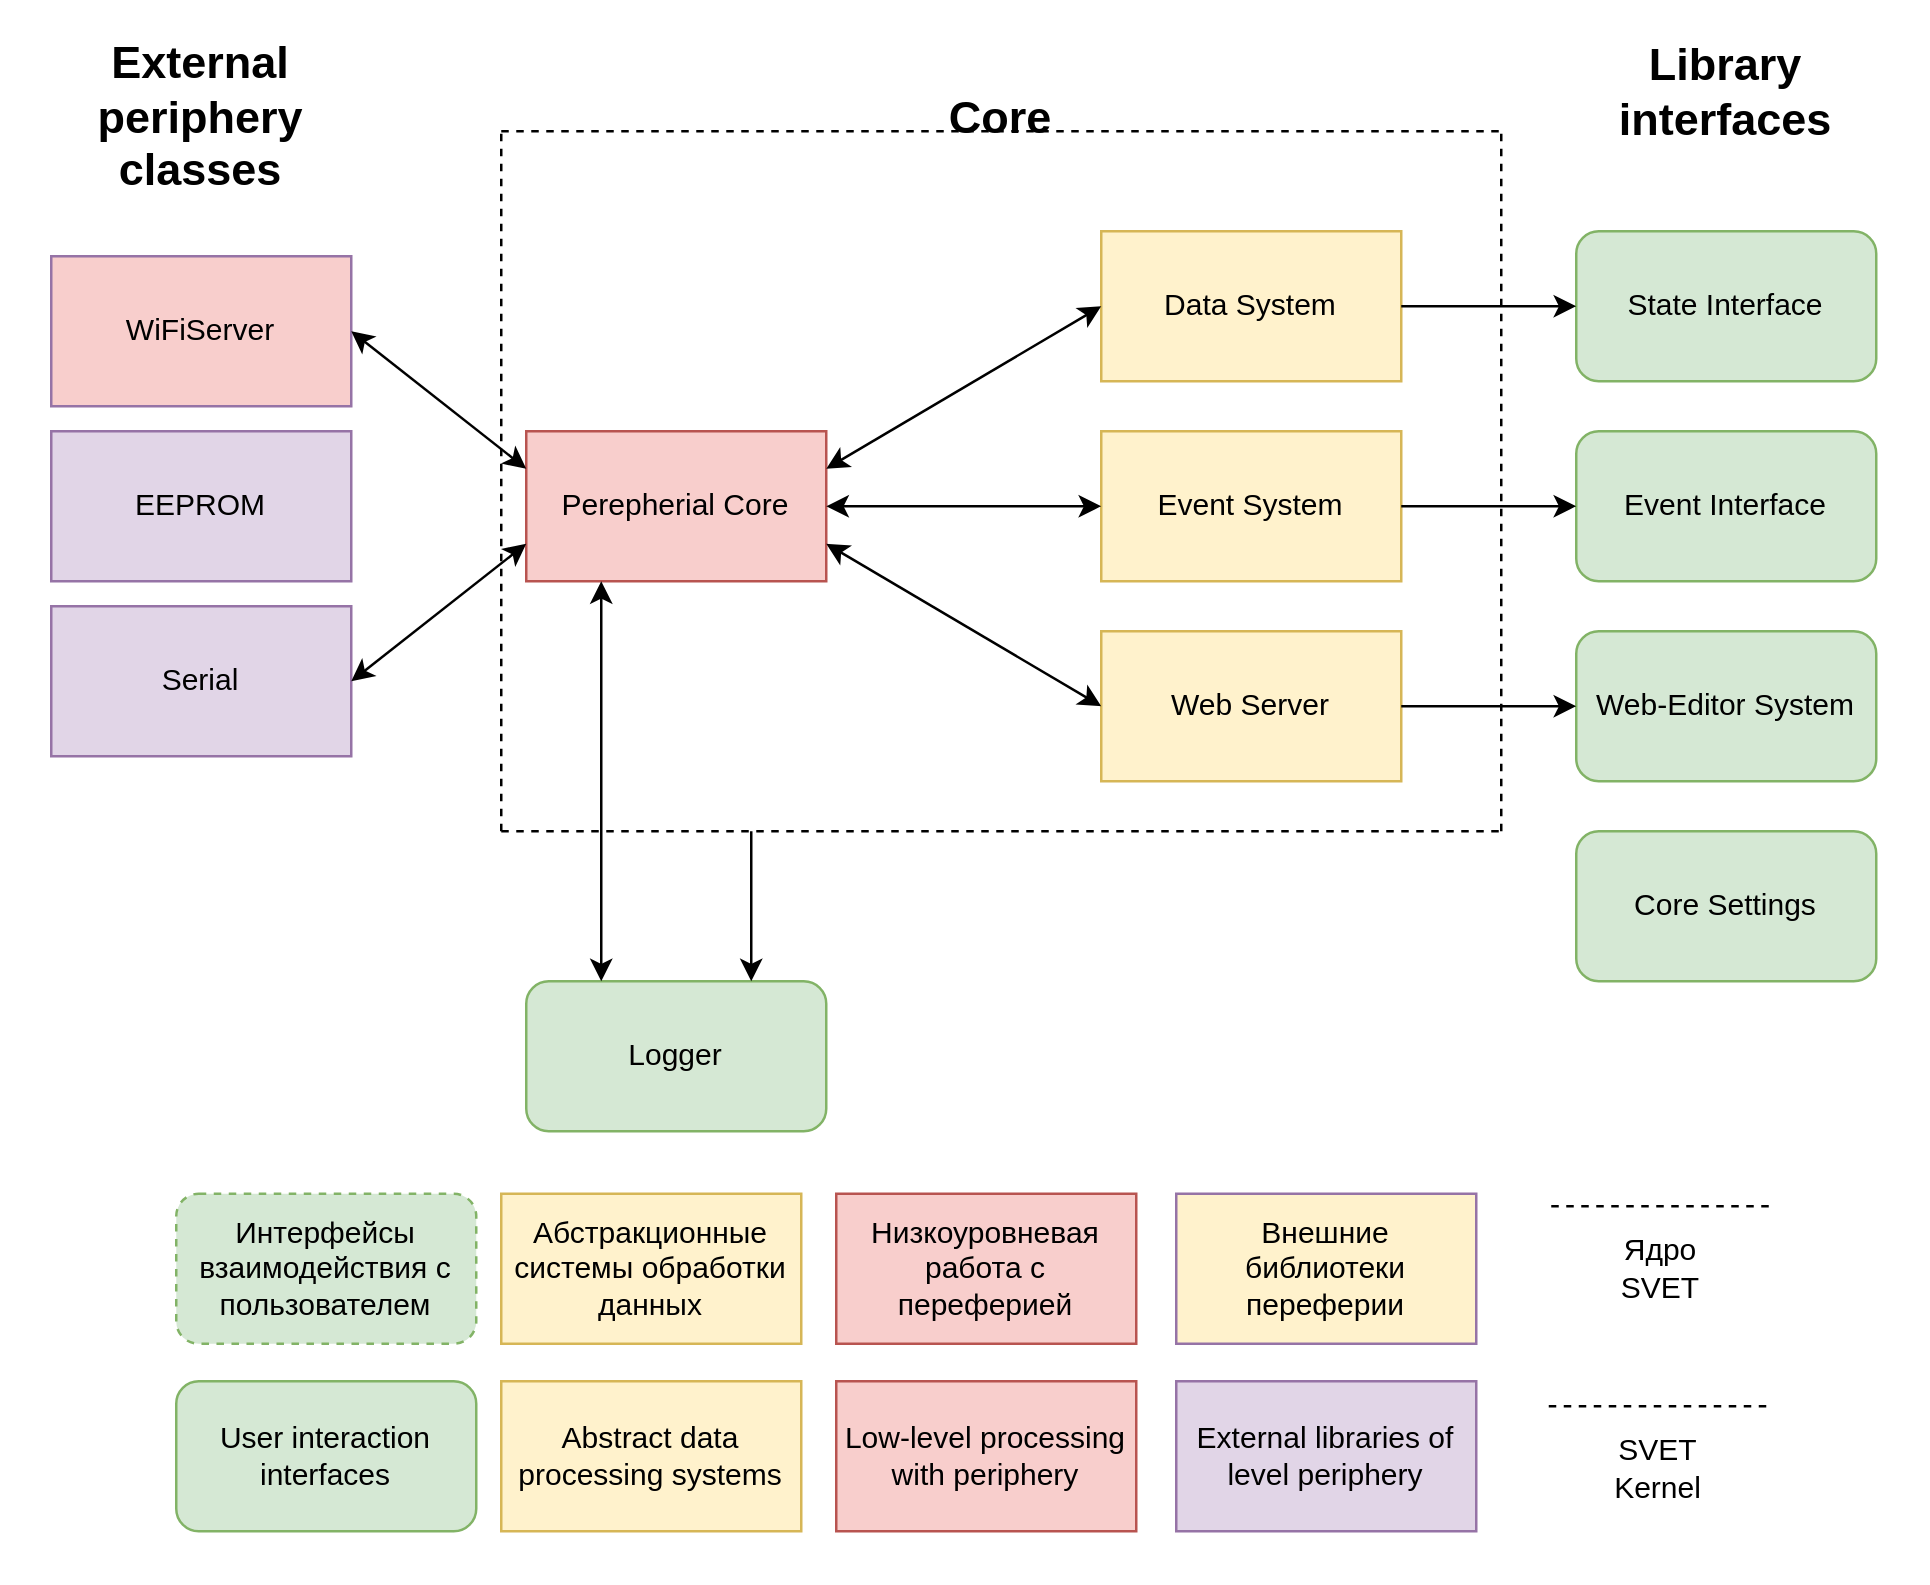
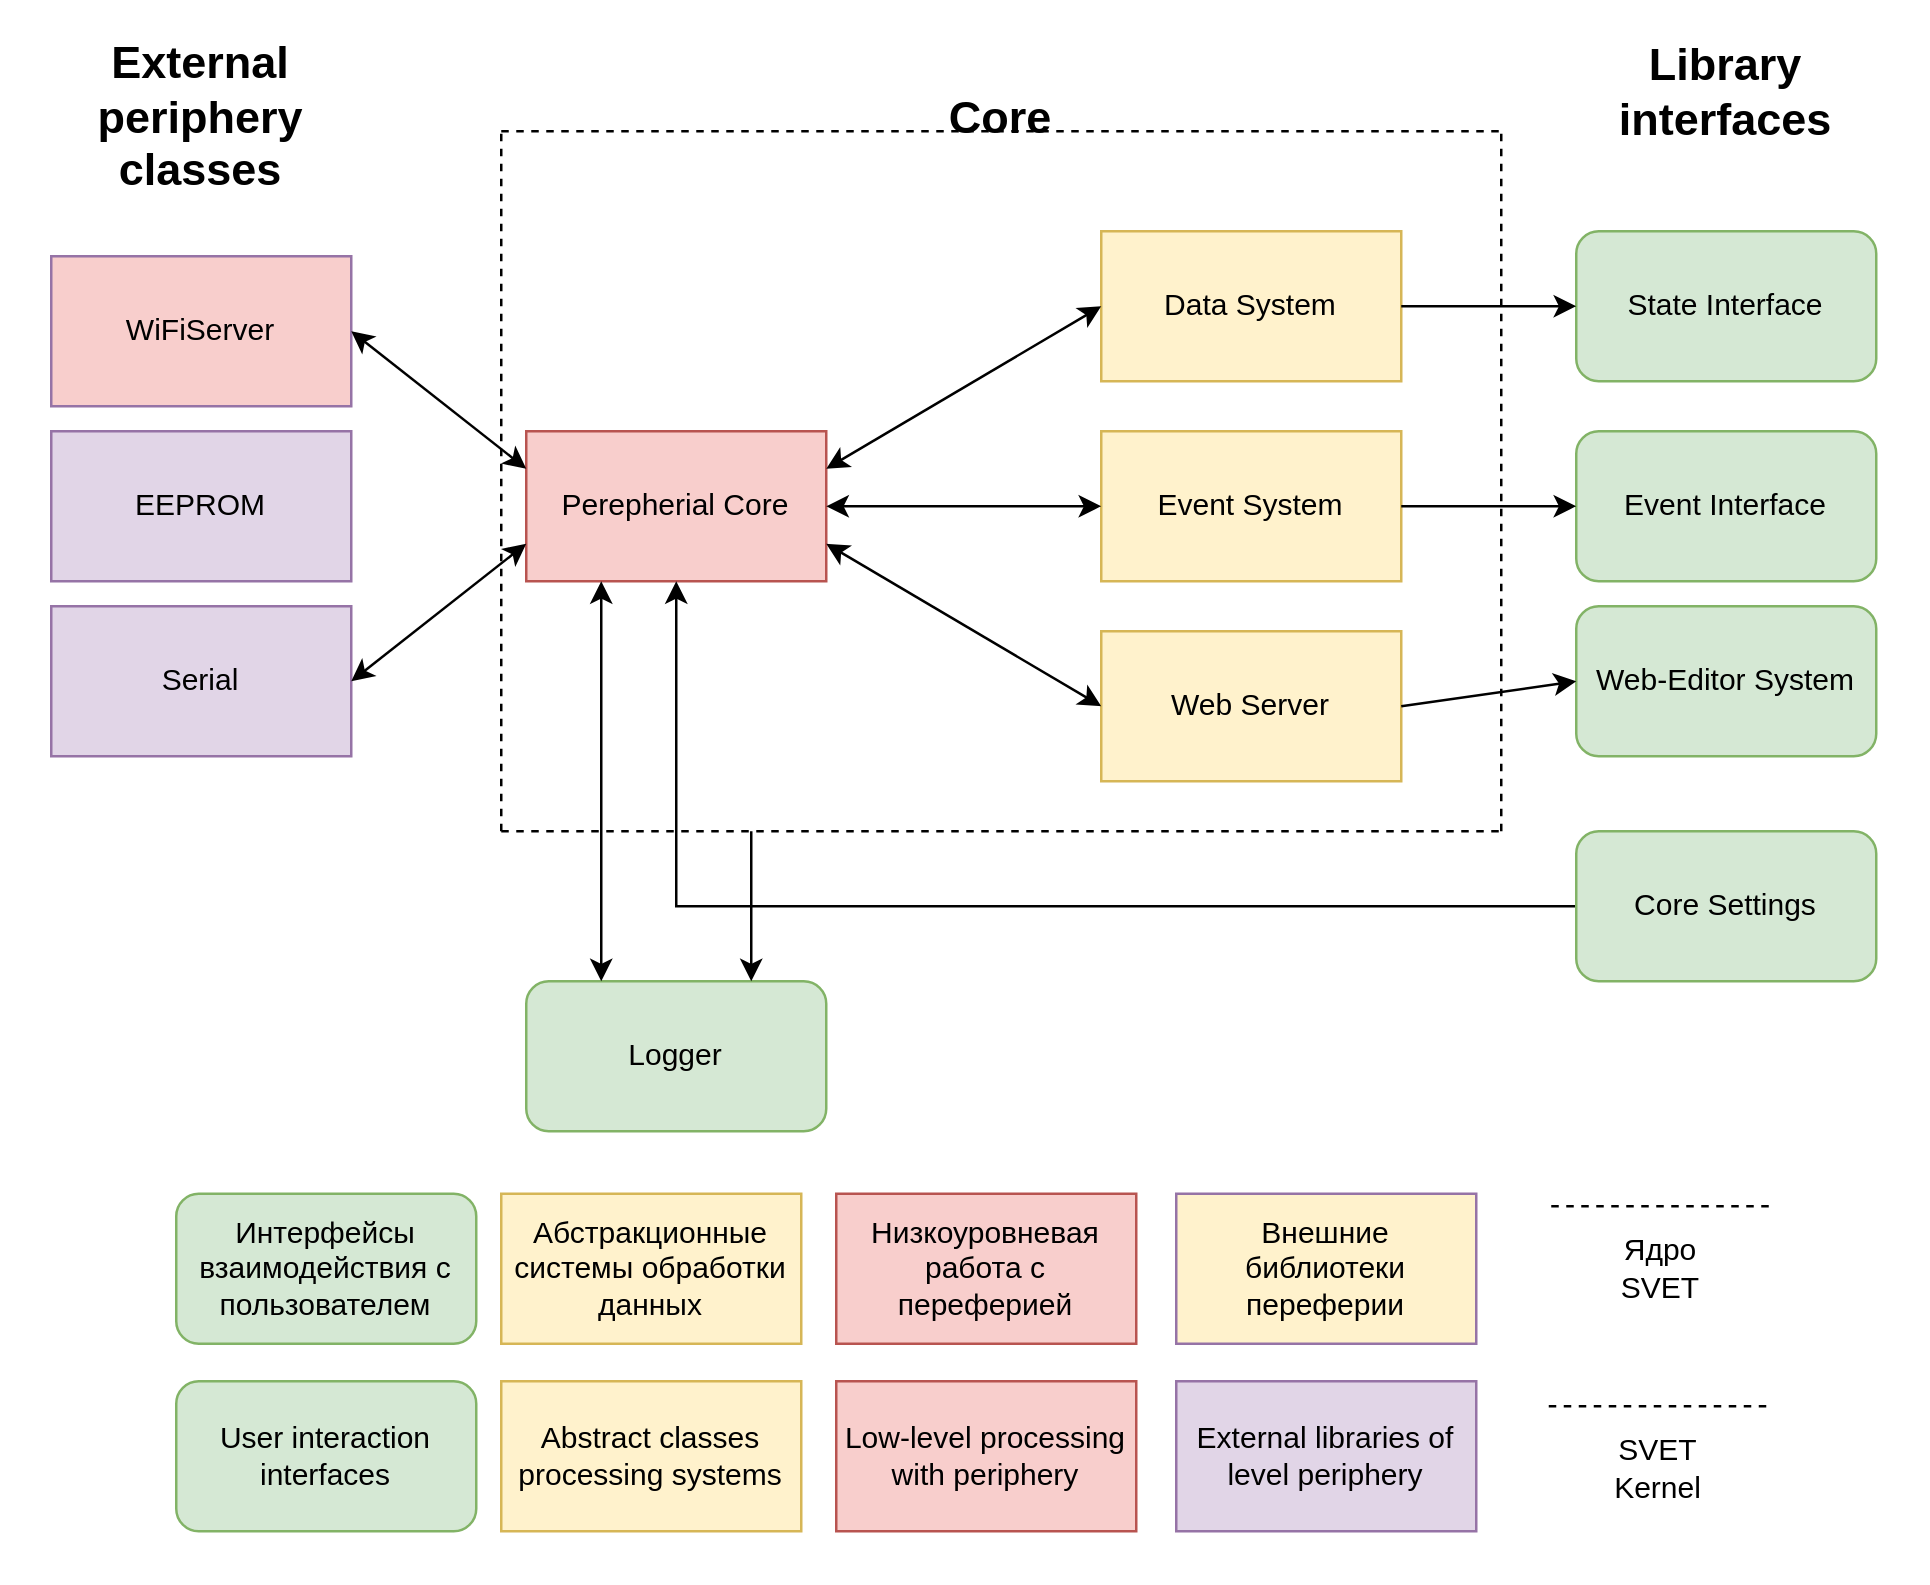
- <mxCell id="15" value="Web-Editor System" style="rounded=1;whiteSpace=wrap;html=1;fillColor=#d5e8d4;strokeColor=#82b366;" parent="1" vertex="1"><mxGeometry x="630" y="250" width="120" height="60" as="geometry" /></mxCell>
+ <mxCell id="15" value="Web-Editor System" style="rounded=1;whiteSpace=wrap;html=1;fillColor=#d5e8d4;strokeColor=#82b366;" parent="1" vertex="1"><mxGeometry x="630" y="240" width="120" height="60" as="geometry" /></mxCell>
+ <mxCell id="24" style="edgeStyle=orthogonalEdgeStyle;rounded=0;orthogonalLoop=1;jettySize=auto;html=1;exitX=0;exitY=0.5;exitDx=0;exitDy=0;entryX=0.5;entryY=1;entryDx=0;entryDy=0;" parent="1" source="25" target="2" edge="1"><mxGeometry relative="1" as="geometry" /></mxCell>
- <mxCell id="27" value="Интерфейсы взаимодействия с пользователем" style="rounded=1;whiteSpace=wrap;html=1;fillColor=#d5e8d4;strokeColor=#82b366;dashed=1;" vertex="1" parent="1"><mxGeometry x="70" y="475" width="120" height="60" as="geometry" /></mxCell>
+ <mxCell id="27" value="Интерфейсы взаимодействия с пользователем" style="rounded=1;whiteSpace=wrap;html=1;fillColor=#d5e8d4;strokeColor=#82b366;" vertex="1" parent="1"><mxGeometry x="70" y="475" width="120" height="60" as="geometry" /></mxCell>
- <mxCell id="38" value="Abstract data processing systems" style="rounded=0;whiteSpace=wrap;html=1;fillColor=#fff2cc;strokeColor=#d6b656;" vertex="1" parent="1"><mxGeometry x="200" y="550" width="120" height="60" as="geometry" /></mxCell>
+ <mxCell id="38" value="Abstract classes processing systems" style="rounded=0;whiteSpace=wrap;html=1;fillColor=#fff2cc;strokeColor=#d6b656;" vertex="1" parent="1"><mxGeometry x="200" y="550" width="120" height="60" as="geometry" /></mxCell>
